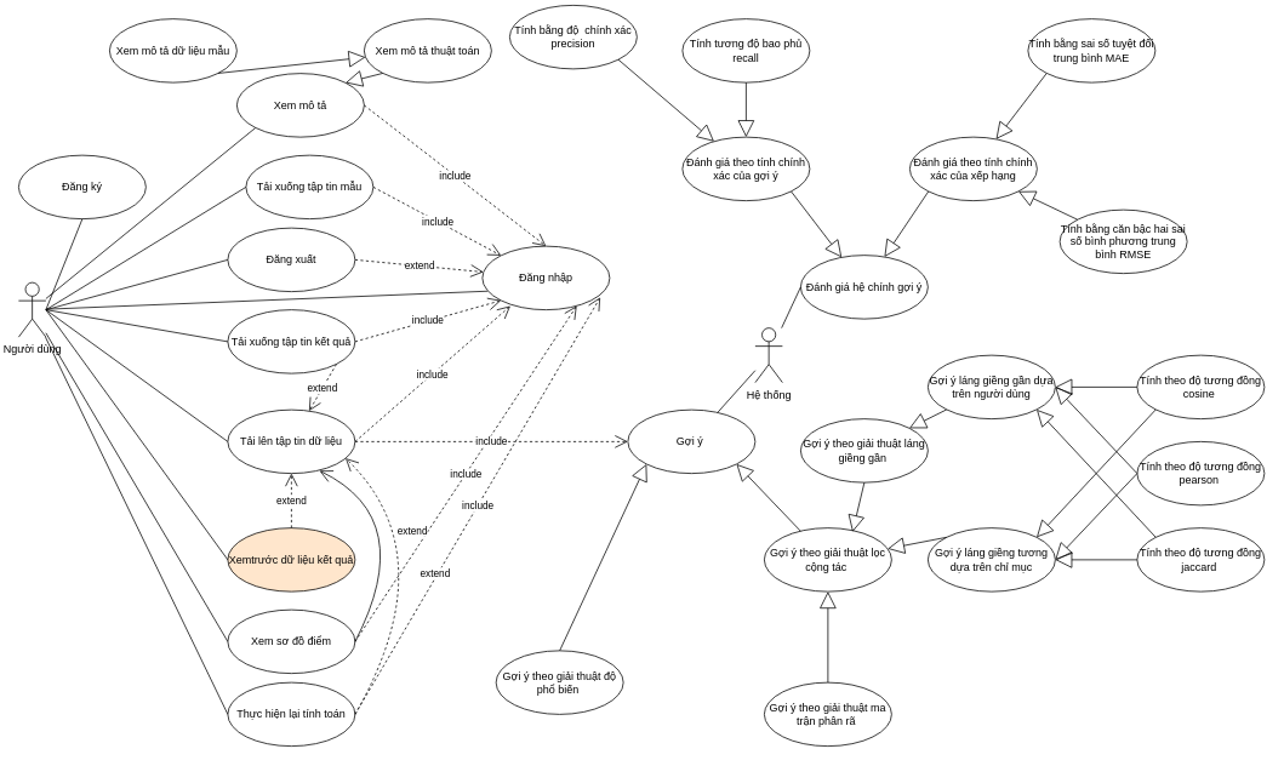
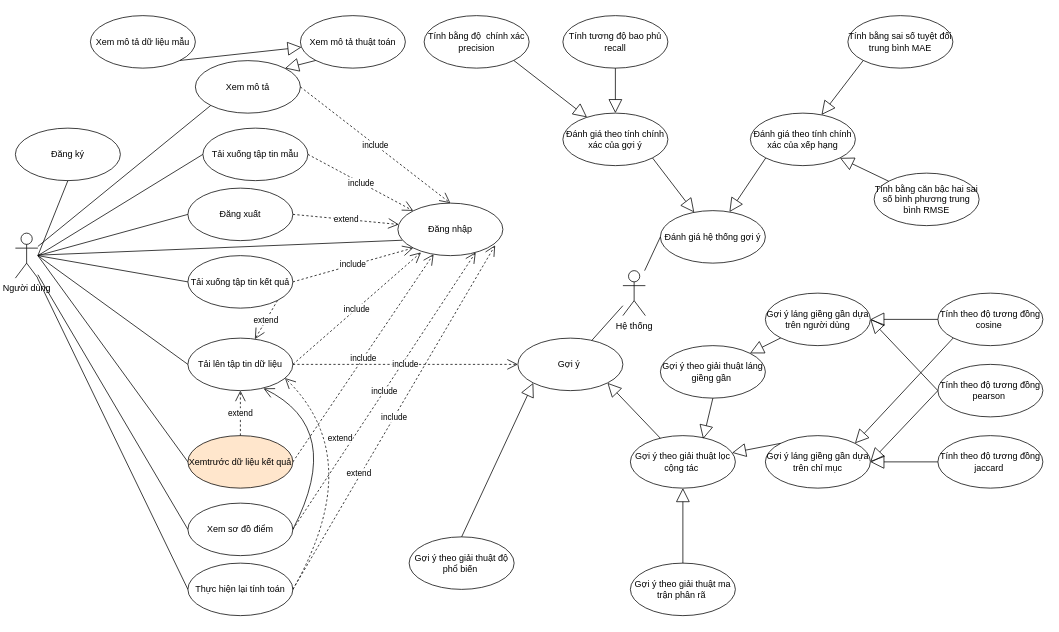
- <mxCell id="69" value="Tính bằng độ&amp;nbsp; chính xác precision" style="ellipse;whiteSpace=wrap;html=1;" vertex="1" parent="1"><mxGeometry x="560" y="5" width="140" height="70" as="geometry" /></mxCell>
+ <mxCell id="69" value="Tính bằng độ&amp;nbsp; chính xác precision" style="ellipse;whiteSpace=wrap;html=1;" vertex="1" parent="1"><mxGeometry x="565" y="20" width="140" height="70" as="geometry" /></mxCell>
- <mxCell id="63" value="Đánh giá hệ chính gợi ý" style="ellipse;whiteSpace=wrap;html=1;" vertex="1" parent="1"><mxGeometry x="880" y="280" width="140" height="70" as="geometry" /></mxCell>
+ <mxCell id="63" value="Đánh giá hệ thống gợi ý" style="ellipse;whiteSpace=wrap;html=1;" vertex="1" parent="1"><mxGeometry x="880" y="280" width="140" height="70" as="geometry" /></mxCell>
+ <mxCell id="17" value="include" style="endArrow=open;endSize=12;dashed=1;html=1;rounded=0;exitX=1;exitY=0.5;exitDx=0;exitDy=0;" parent="1" source="6" target="3" edge="1"><mxGeometry width="160" relative="1" as="geometry"><mxPoint x="240" y="380" as="sourcePoint" /><mxPoint x="400" y="380" as="targetPoint" /></mxGeometry></mxCell>
- <mxCell id="57" value="" style="endArrow=block;endSize=16;endFill=0;html=1;rounded=0;exitX=0;exitY=0;exitDx=0;exitDy=0;entryX=1;entryY=1;entryDx=0;entryDy=0;" edge="1" parent="1" source="48" target="44"><mxGeometry width="160" relative="1" as="geometry"><mxPoint x="1220.503" y="459.999" as="sourcePoint" /><mxPoint x="1150" y="515.25" as="targetPoint" /></mxGeometry></mxCell>
- <mxCell id="45" value="Gợi ý láng giềng tương dựa trên chỉ mục" style="ellipse;whiteSpace=wrap;html=1;" vertex="1" parent="1"><mxGeometry x="1020" y="580" width="140" height="70" as="geometry" /></mxCell>
+ <mxCell id="45" value="Gợi ý láng giềng gần dựa trên chỉ mục" style="ellipse;whiteSpace=wrap;html=1;" vertex="1" parent="1"><mxGeometry x="1020" y="580" width="140" height="70" as="geometry" /></mxCell>
